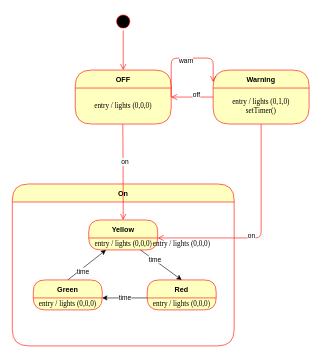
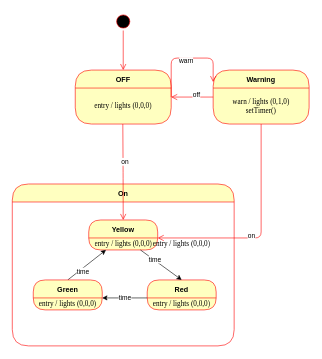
- <mxCell id="15" value="&lt;font face=&quot;Verdana&quot;&gt;entry / lights (0,1,0)&lt;br&gt;setTimer()&lt;br&gt;&lt;/font&gt;" style="text;html=1;strokeColor=none;fillColor=none;align=center;verticalAlign=middle;spacingLeft=4;spacingRight=4;whiteSpace=wrap;overflow=hidden;rotatable=0;fontColor=#000000;" vertex="1" parent="14"><mxGeometry y="30" width="160" height="60" as="geometry" /></mxCell>
+ <mxCell id="15" value="&lt;font face=&quot;Verdana&quot;&gt;warn / lights (0,1,0)&lt;br&gt;setTimer()&lt;br&gt;&lt;/font&gt;" style="text;html=1;strokeColor=none;fillColor=none;align=center;verticalAlign=middle;spacingLeft=4;spacingRight=4;whiteSpace=wrap;overflow=hidden;rotatable=0;fontColor=#000000;" vertex="1" parent="14"><mxGeometry y="30" width="160" height="60" as="geometry" /></mxCell>
